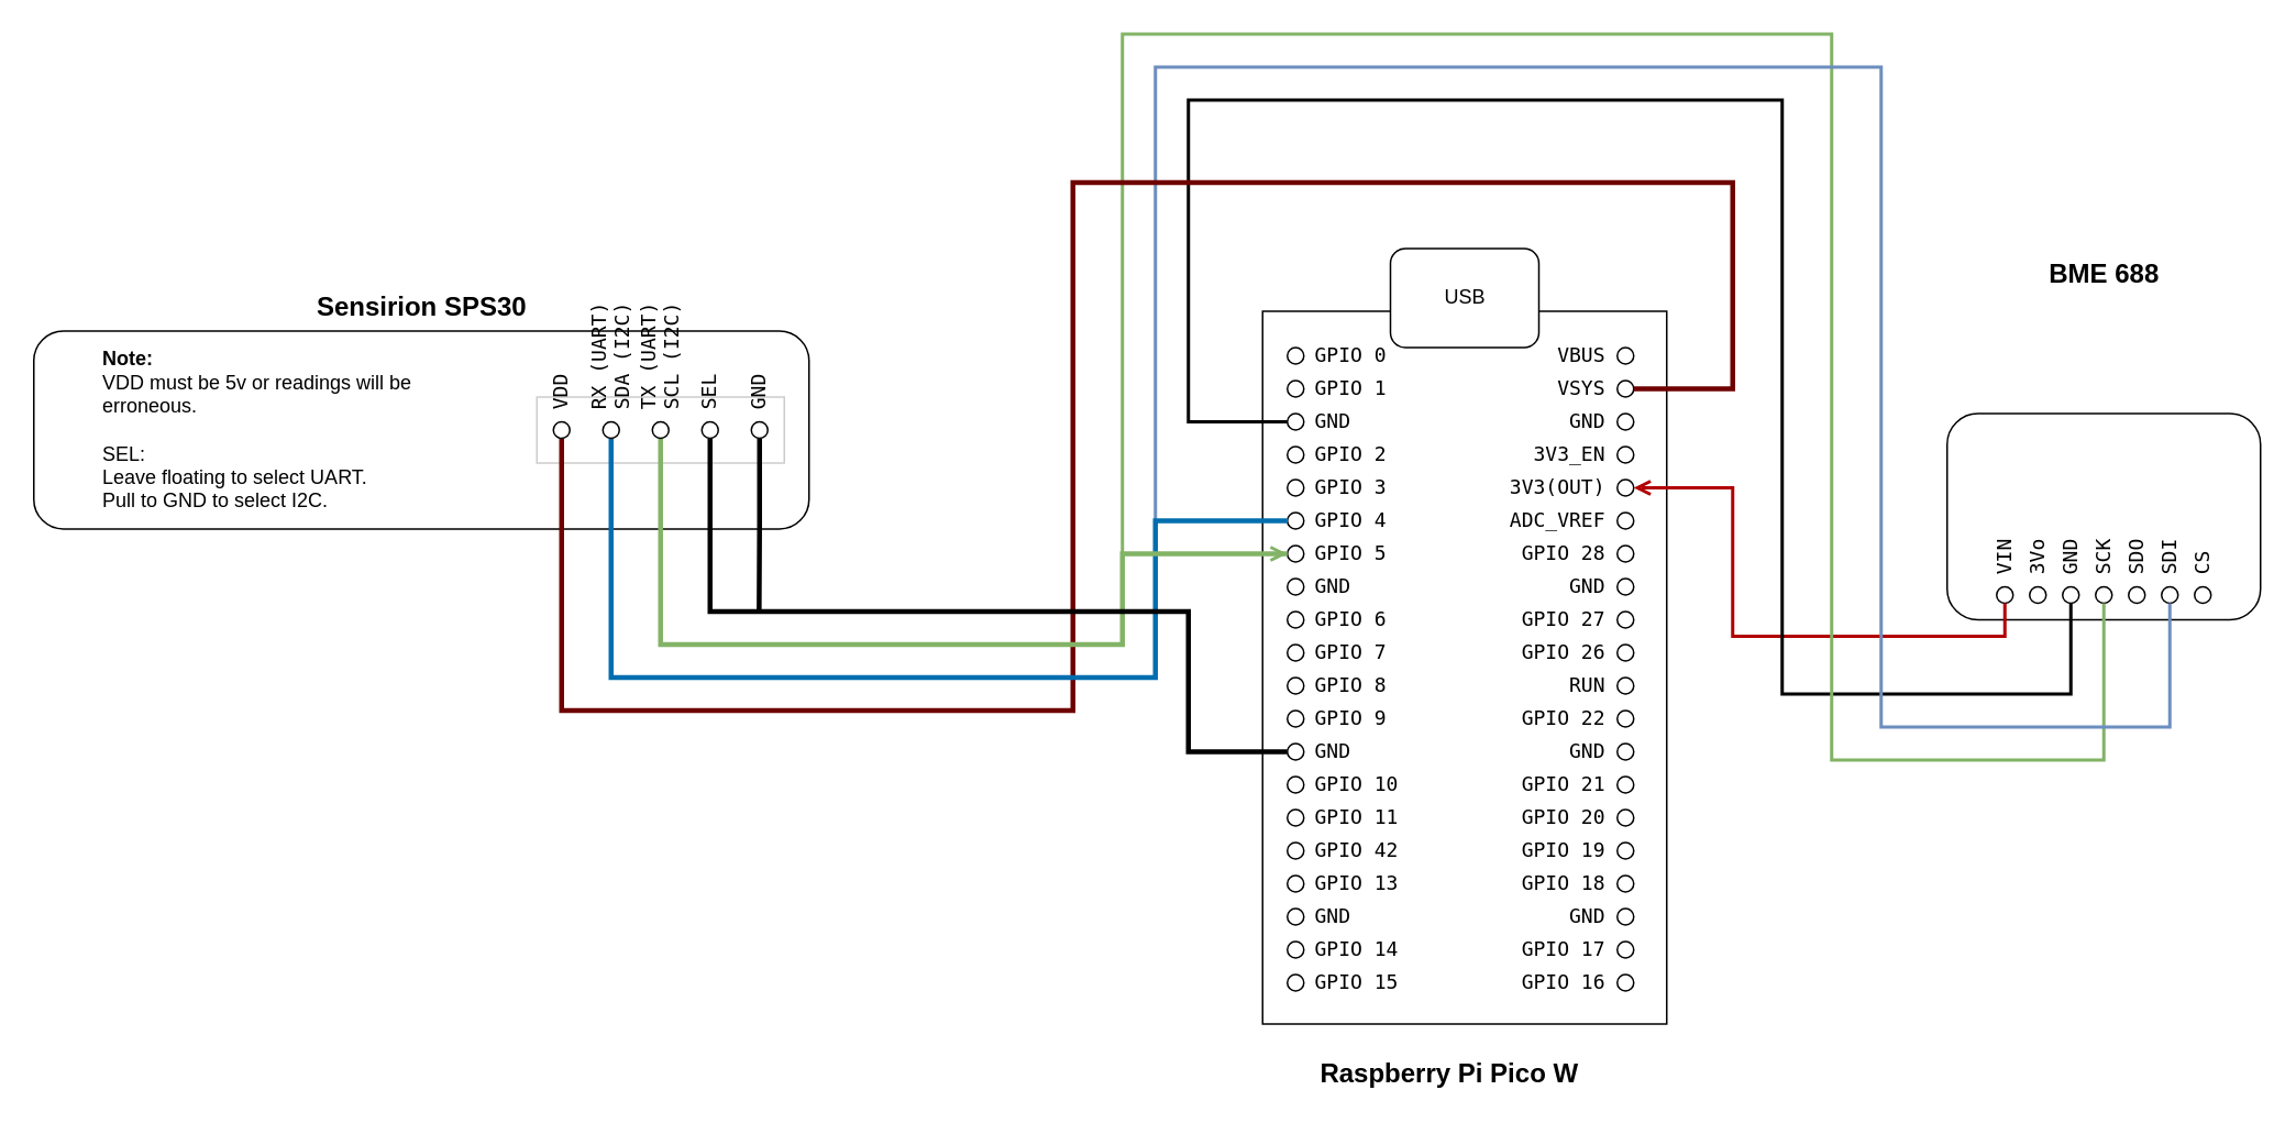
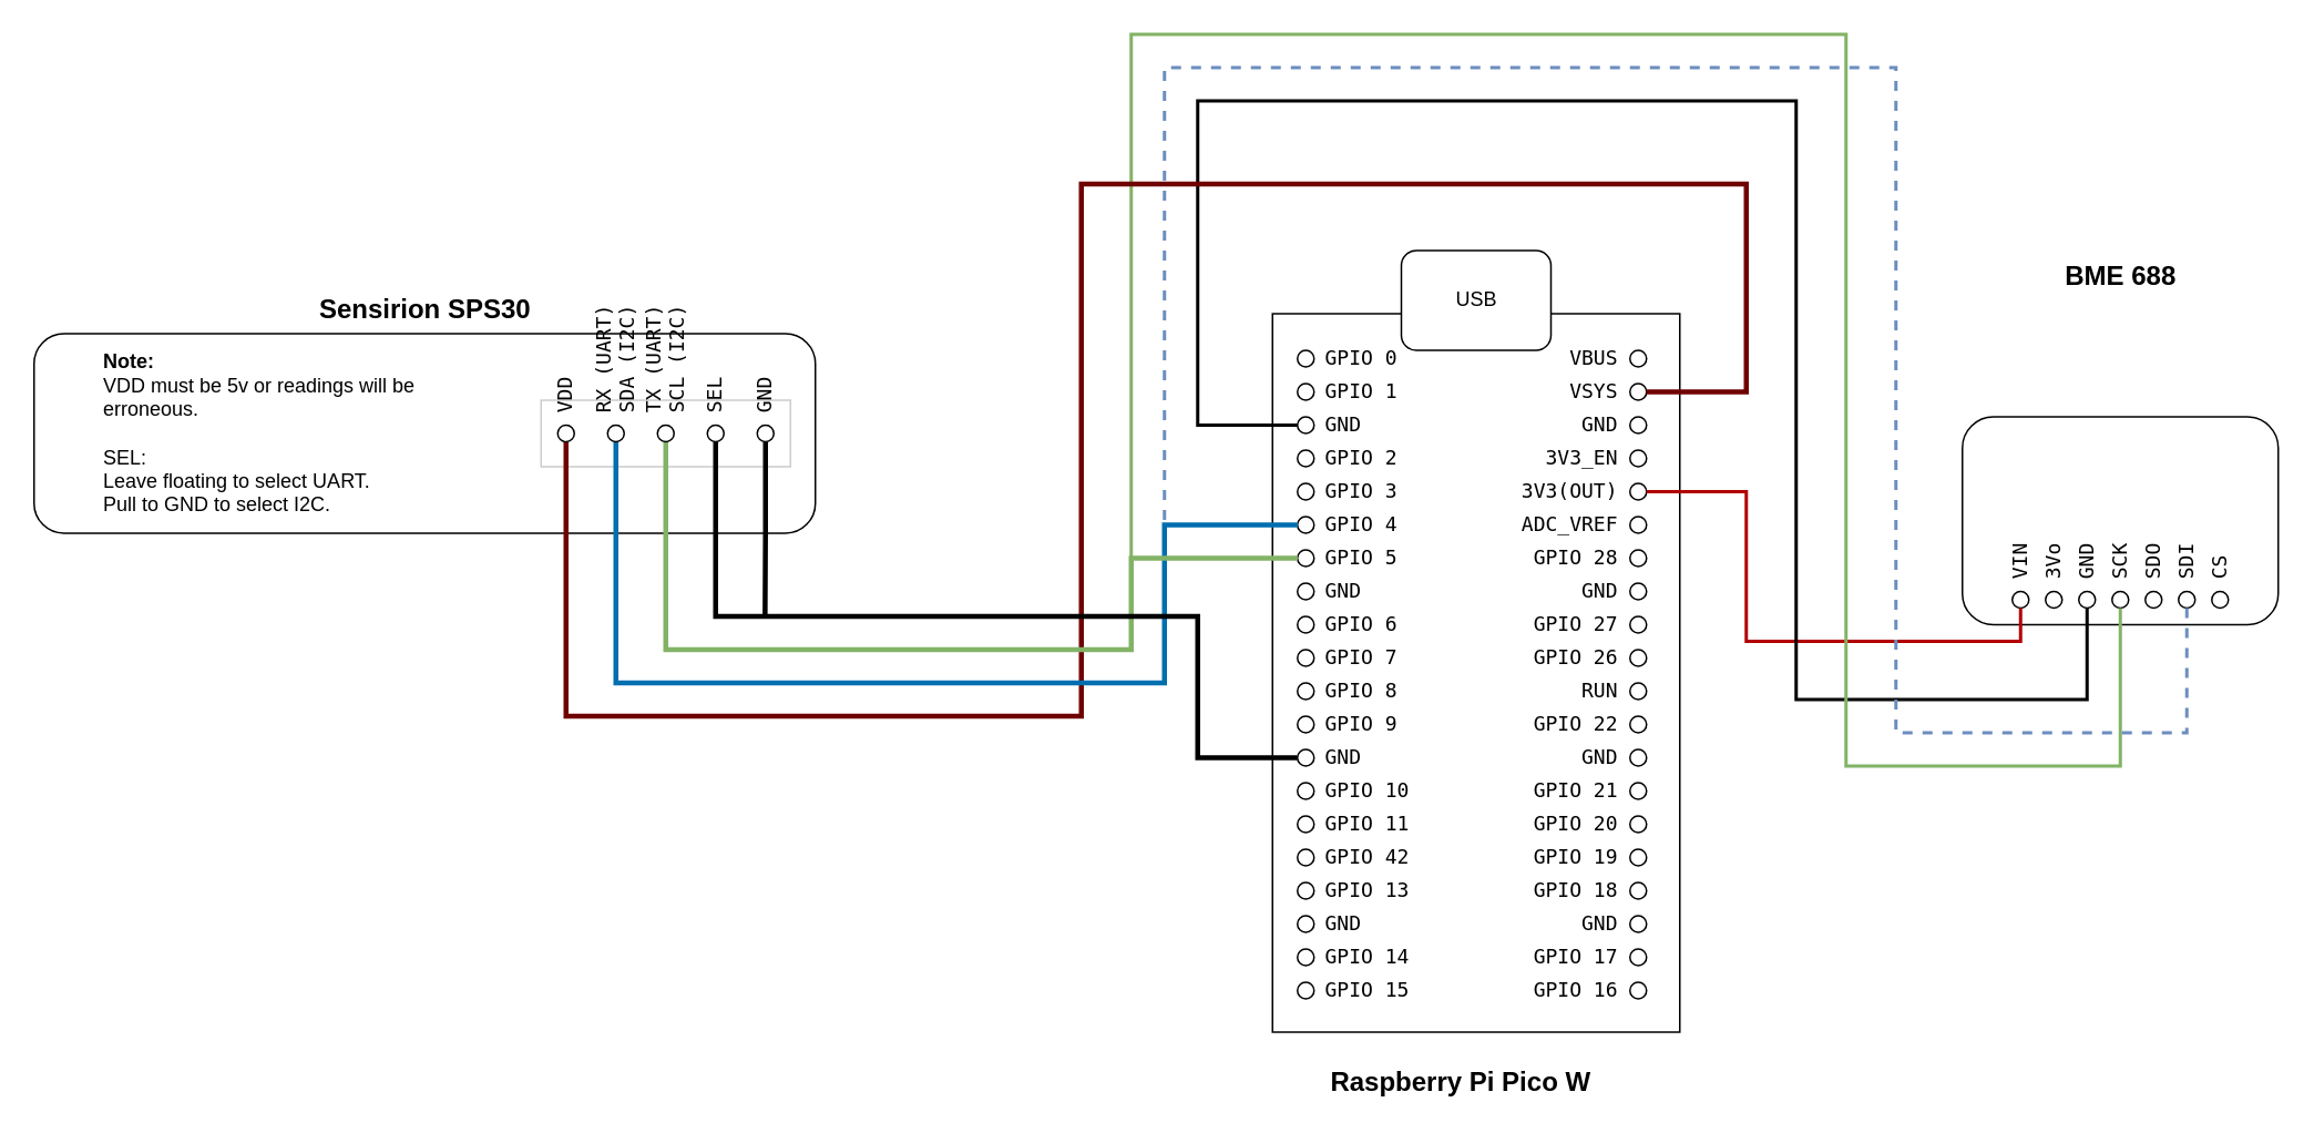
- <mxCell id="56" style="edgeStyle=orthogonalEdgeStyle;rounded=0;orthogonalLoop=1;jettySize=auto;html=1;exitX=0;exitY=0.5;exitDx=0;exitDy=0;entryX=0;entryY=0.5;entryDx=0;entryDy=0;strokeWidth=2;endArrow=none;startFill=0;fillColor=#dae8fc;strokeColor=#6c8ebf;" edge="1" parent="1" source="51" target="8"><mxGeometry relative="1" as="geometry"><Array as="points"><mxPoint x="1315" y="440" /><mxPoint x="1140" y="440" /><mxPoint x="1140" y="40" /><mxPoint x="700" y="40" /><mxPoint x="700" y="315" /></Array></mxGeometry></mxCell>
+ <mxCell id="56" style="edgeStyle=orthogonalEdgeStyle;rounded=0;orthogonalLoop=1;jettySize=auto;html=1;exitX=0;exitY=0.5;exitDx=0;exitDy=0;entryX=0;entryY=0.5;entryDx=0;entryDy=0;strokeWidth=2;endArrow=none;startFill=0;fillColor=#dae8fc;strokeColor=#6c8ebf;dashed=1;" edge="1" parent="1" source="51" target="8"><mxGeometry relative="1" as="geometry"><Array as="points"><mxPoint x="1315" y="440" /><mxPoint x="1140" y="440" /><mxPoint x="1140" y="40" /><mxPoint x="700" y="40" /><mxPoint x="700" y="315" /></Array></mxGeometry></mxCell>
- <mxCell id="55" style="edgeStyle=orthogonalEdgeStyle;rounded=0;orthogonalLoop=1;jettySize=auto;html=1;exitX=0;exitY=0.5;exitDx=0;exitDy=0;entryX=0;entryY=0.5;entryDx=0;entryDy=0;endArrow=open;startFill=0;strokeWidth=2;fillColor=#d5e8d4;strokeColor=#82b366;" edge="1" parent="1" source="48" target="9"><mxGeometry relative="1" as="geometry"><Array as="points"><mxPoint x="1275" y="460" /><mxPoint x="1110" y="460" /><mxPoint x="1110" y="20" /><mxPoint x="680" y="20" /><mxPoint x="680" y="335" /></Array></mxGeometry></mxCell>
+ <mxCell id="55" style="edgeStyle=orthogonalEdgeStyle;rounded=0;orthogonalLoop=1;jettySize=auto;html=1;exitX=0;exitY=0.5;exitDx=0;exitDy=0;entryX=0;entryY=0.5;entryDx=0;entryDy=0;endArrow=none;startFill=0;strokeWidth=2;fillColor=#d5e8d4;strokeColor=#82b366;" edge="1" parent="1" source="48" target="9"><mxGeometry relative="1" as="geometry"><Array as="points"><mxPoint x="1275" y="460" /><mxPoint x="1110" y="460" /><mxPoint x="1110" y="20" /><mxPoint x="680" y="20" /><mxPoint x="680" y="335" /></Array></mxGeometry></mxCell>
- <mxCell id="53" style="edgeStyle=orthogonalEdgeStyle;rounded=0;orthogonalLoop=1;jettySize=auto;html=1;exitX=0;exitY=0.5;exitDx=0;exitDy=0;entryX=1;entryY=0.5;entryDx=0;entryDy=0;endArrow=open;startFill=0;fillColor=#e51400;strokeColor=#B20000;strokeWidth=2;" edge="1" parent="1" source="46" target="13"><mxGeometry relative="1" as="geometry"><Array as="points"><mxPoint x="1215" y="385" /><mxPoint x="1050" y="385" /><mxPoint x="1050" y="295" /></Array></mxGeometry></mxCell>
+ <mxCell id="53" style="edgeStyle=orthogonalEdgeStyle;rounded=0;orthogonalLoop=1;jettySize=auto;html=1;exitX=0;exitY=0.5;exitDx=0;exitDy=0;entryX=1;entryY=0.5;entryDx=0;entryDy=0;endArrow=none;startFill=0;fillColor=#e51400;strokeColor=#B20000;strokeWidth=2;" edge="1" parent="1" source="46" target="13"><mxGeometry relative="1" as="geometry"><Array as="points"><mxPoint x="1215" y="385" /><mxPoint x="1050" y="385" /><mxPoint x="1050" y="295" /></Array></mxGeometry></mxCell>
